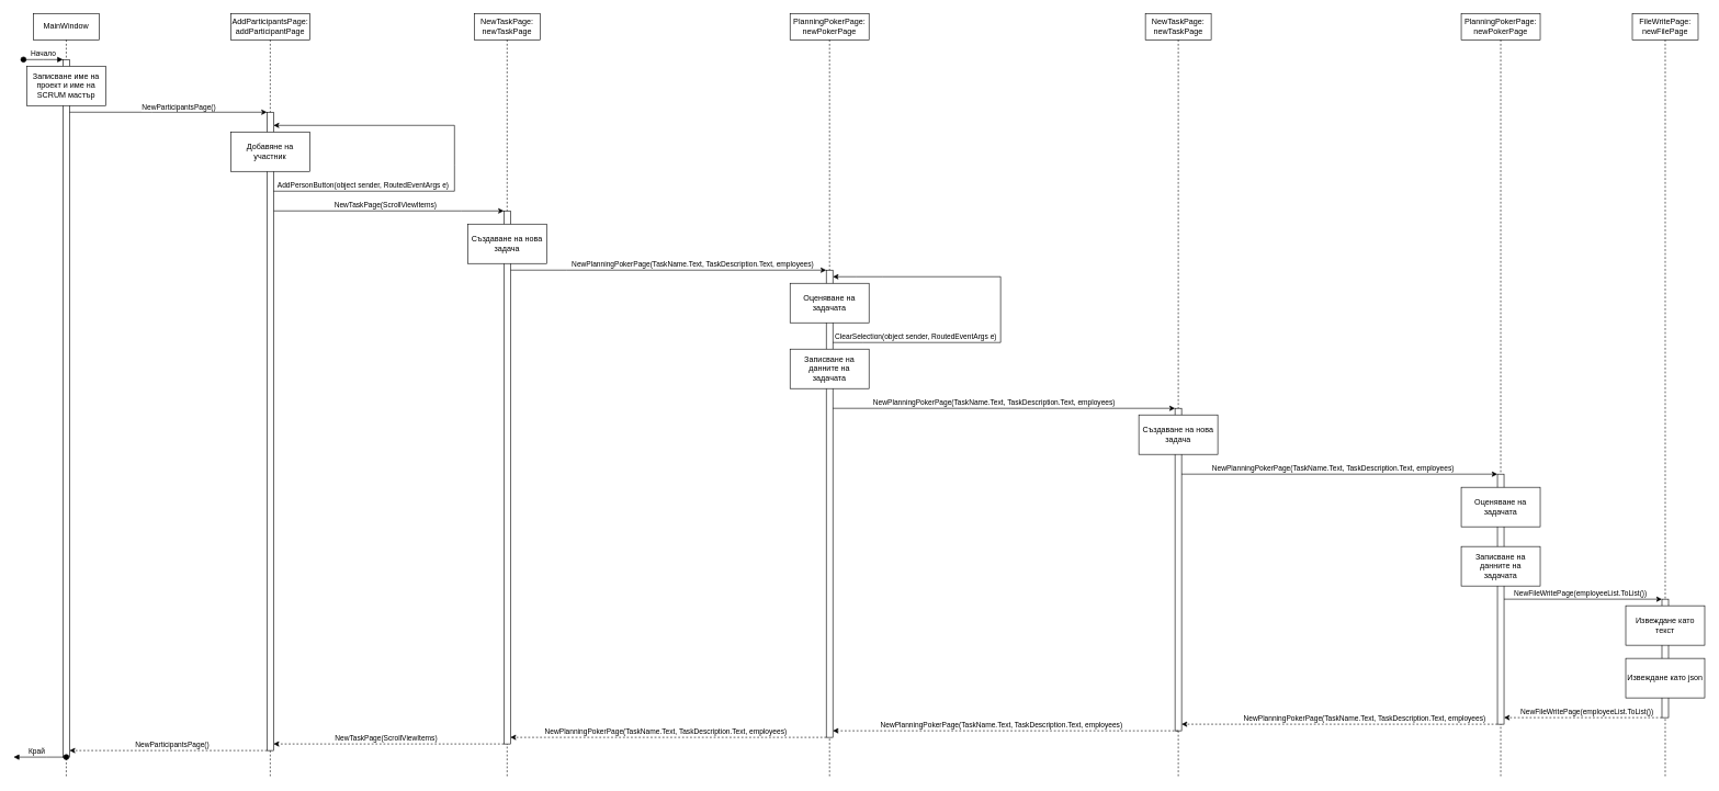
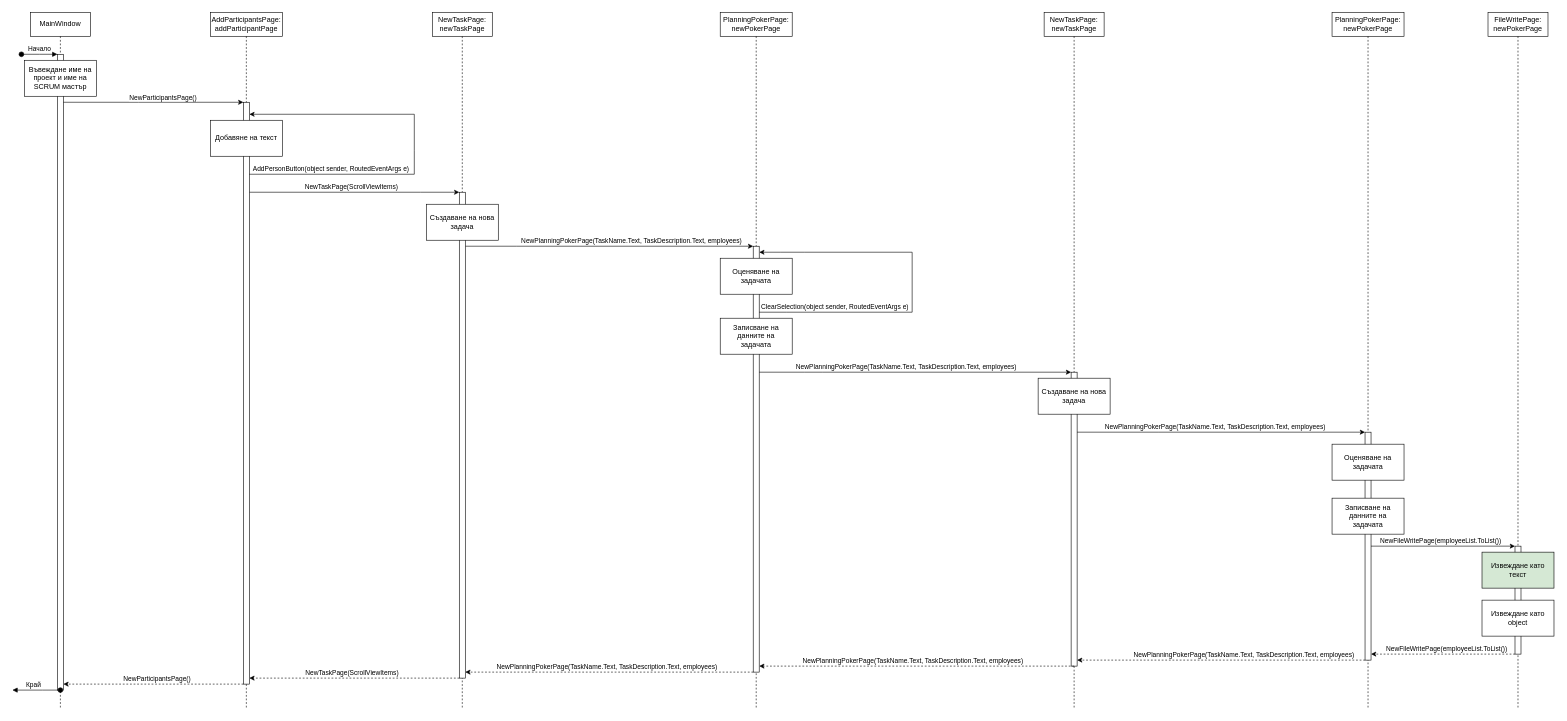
- <mxCell id="22" value="FileWritePage:&lt;br&gt;newFilePage" style="shape=umlLifeline;perimeter=lifelinePerimeter;whiteSpace=wrap;html=1;container=0;dropTarget=0;collapsible=0;recursiveResize=0;outlineConnect=0;portConstraint=eastwest;newEdgeStyle={&quot;edgeStyle&quot;:&quot;elbowEdgeStyle&quot;,&quot;elbow&quot;:&quot;vertical&quot;,&quot;curved&quot;:0,&quot;rounded&quot;:0};" parent="1" vertex="1"><mxGeometry x="2480" y="20" width="100" height="1160" as="geometry" /></mxCell>
+ <mxCell id="22" value="FileWritePage:&lt;br&gt;newPokerPage" style="shape=umlLifeline;perimeter=lifelinePerimeter;whiteSpace=wrap;html=1;container=0;dropTarget=0;collapsible=0;recursiveResize=0;outlineConnect=0;portConstraint=eastwest;newEdgeStyle={&quot;edgeStyle&quot;:&quot;elbowEdgeStyle&quot;,&quot;elbow&quot;:&quot;vertical&quot;,&quot;curved&quot;:0,&quot;rounded&quot;:0};" parent="1" vertex="1"><mxGeometry x="2480" y="20" width="100" height="1160" as="geometry" /></mxCell>
- <mxCell id="8" value="Записване име на проект и име на SCRUM мастър" style="rounded=0;whiteSpace=wrap;html=1;" parent="1" vertex="1"><mxGeometry x="40" y="100" width="120" height="60" as="geometry" /></mxCell>
+ <mxCell id="8" value="Въвеждане име на проект и име на SCRUM мастър" style="rounded=0;whiteSpace=wrap;html=1;" parent="1" vertex="1"><mxGeometry x="40" y="100" width="120" height="60" as="geometry" /></mxCell>
- <mxCell id="37" value="Добавяне на участник" style="rounded=0;whiteSpace=wrap;html=1;" parent="1" vertex="1"><mxGeometry x="350" y="200" width="120" height="60" as="geometry" /></mxCell>
+ <mxCell id="37" value="Добавяне на текст" style="rounded=0;whiteSpace=wrap;html=1;" parent="1" vertex="1"><mxGeometry x="350" y="200" width="120" height="60" as="geometry" /></mxCell>
- <mxCell id="42" value="Извеждане като текст" style="rounded=0;whiteSpace=wrap;html=1;" vertex="1" parent="1"><mxGeometry x="2470" y="920" width="120" height="60" as="geometry" /></mxCell>
+ <mxCell id="42" value="Извеждане като текст" style="rounded=0;whiteSpace=wrap;html=1;fillColor=#d5e8d4;" vertex="1" parent="1"><mxGeometry x="2470" y="920" width="120" height="60" as="geometry" /></mxCell>
- <mxCell id="43" value="Извеждане като json" style="rounded=0;whiteSpace=wrap;html=1;" vertex="1" parent="1"><mxGeometry x="2470" y="1000" width="120" height="60" as="geometry" /></mxCell>
+ <mxCell id="43" value="Извеждане като object" style="rounded=0;whiteSpace=wrap;html=1;" vertex="1" parent="1"><mxGeometry x="2470" y="1000" width="120" height="60" as="geometry" /></mxCell>
